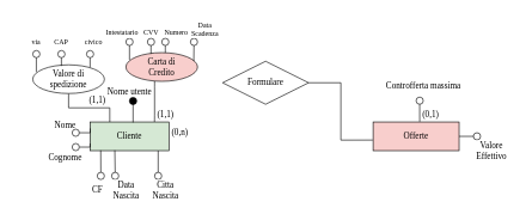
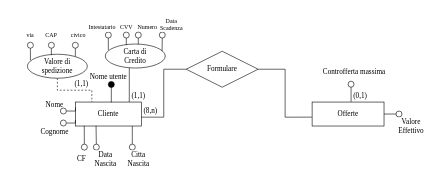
- <mxCell id="3" value="&lt;font&gt;Carta di&lt;br&gt;Credito&lt;/font&gt;" style="ellipse;whiteSpace=wrap;html=1;align=center;fontFamily=Times New Roman;fillColor=#f8cecc;" vertex="1" parent="1"><mxGeometry x="175" y="73" width="100" height="40" as="geometry" /></mxCell>
+ <mxCell id="3" value="&lt;font&gt;Carta di&lt;br&gt;Credito&lt;/font&gt;" style="ellipse;whiteSpace=wrap;html=1;align=center;fontFamily=Times New Roman;" vertex="1" parent="1"><mxGeometry x="175" y="73" width="100" height="40" as="geometry" /></mxCell>
- <mxCell id="49" style="edgeStyle=orthogonalEdgeStyle;rounded=0;orthogonalLoop=1;jettySize=auto;html=1;exitX=0.5;exitY=1;exitDx=0;exitDy=0;entryX=0.25;entryY=0;entryDx=0;entryDy=0;endArrow=none;startFill=0;" edge="1" parent="1" source="50" target="2"><mxGeometry relative="1" as="geometry" /></mxCell>
+ <mxCell id="49" style="edgeStyle=orthogonalEdgeStyle;rounded=0;orthogonalLoop=1;jettySize=auto;html=1;exitX=0.5;exitY=1;exitDx=0;exitDy=0;entryX=0.25;entryY=0;entryDx=0;entryDy=0;endArrow=none;startFill=0;dashed=1;" edge="1" parent="1" source="50" target="2"><mxGeometry relative="1" as="geometry" /></mxCell>
+ <mxCell id="61" style="edgeStyle=orthogonalEdgeStyle;rounded=0;orthogonalLoop=1;jettySize=auto;html=1;exitX=0;exitY=0.5;exitDx=0;exitDy=0;entryX=1;entryY=0.63;entryDx=0;entryDy=0;entryPerimeter=0;endArrow=none;startFill=0;" edge="1" parent="1" source="33" target="2"><mxGeometry relative="1" as="geometry" /></mxCell>
- <mxCell id="40" value="&lt;font&gt;(0,n)&lt;/font&gt;" style="text;html=1;align=center;verticalAlign=middle;resizable=0;points=[];autosize=1;strokeColor=none;fillColor=none;fontFamily=Times New Roman;fontSize=12;fontColor=default;labelBackgroundColor=default;" vertex="1" parent="1"><mxGeometry x="225" y="169.76" width="50" height="30" as="geometry" /></mxCell>
+ <mxCell id="40" value="&lt;font&gt;(8,n)&lt;/font&gt;" style="text;html=1;align=center;verticalAlign=middle;resizable=0;points=[];autosize=1;strokeColor=none;fillColor=none;fontFamily=Times New Roman;fontSize=12;fontColor=default;labelBackgroundColor=default;" vertex="1" parent="1"><mxGeometry x="225" y="169.76" width="50" height="30" as="geometry" /></mxCell>
- <mxCell id="2" value="&lt;font&gt;Cliente&lt;/font&gt;" style="whiteSpace=wrap;html=1;align=center;fontFamily=Times New Roman;fillColor=#d5e8d4;" vertex="1" parent="1"><mxGeometry x="125" y="169.76" width="110" height="40" as="geometry" /></mxCell>
+ <mxCell id="2" value="&lt;font&gt;Cliente&lt;/font&gt;" style="whiteSpace=wrap;html=1;align=center;fontFamily=Times New Roman;" vertex="1" parent="1"><mxGeometry x="125" y="169.76" width="110" height="40" as="geometry" /></mxCell>
- <mxCell id="34" value="&lt;font&gt;Offerte&lt;/font&gt;" style="whiteSpace=wrap;html=1;align=center;fontFamily=Times New Roman;fillColor=#f8cecc;" vertex="1" parent="1"><mxGeometry x="520" y="169.76" width="120" height="40" as="geometry" /></mxCell>
+ <mxCell id="34" value="&lt;font&gt;Offerte&lt;/font&gt;" style="whiteSpace=wrap;html=1;align=center;fontFamily=Times New Roman;" vertex="1" parent="1"><mxGeometry x="520" y="169.76" width="120" height="40" as="geometry" /></mxCell>
